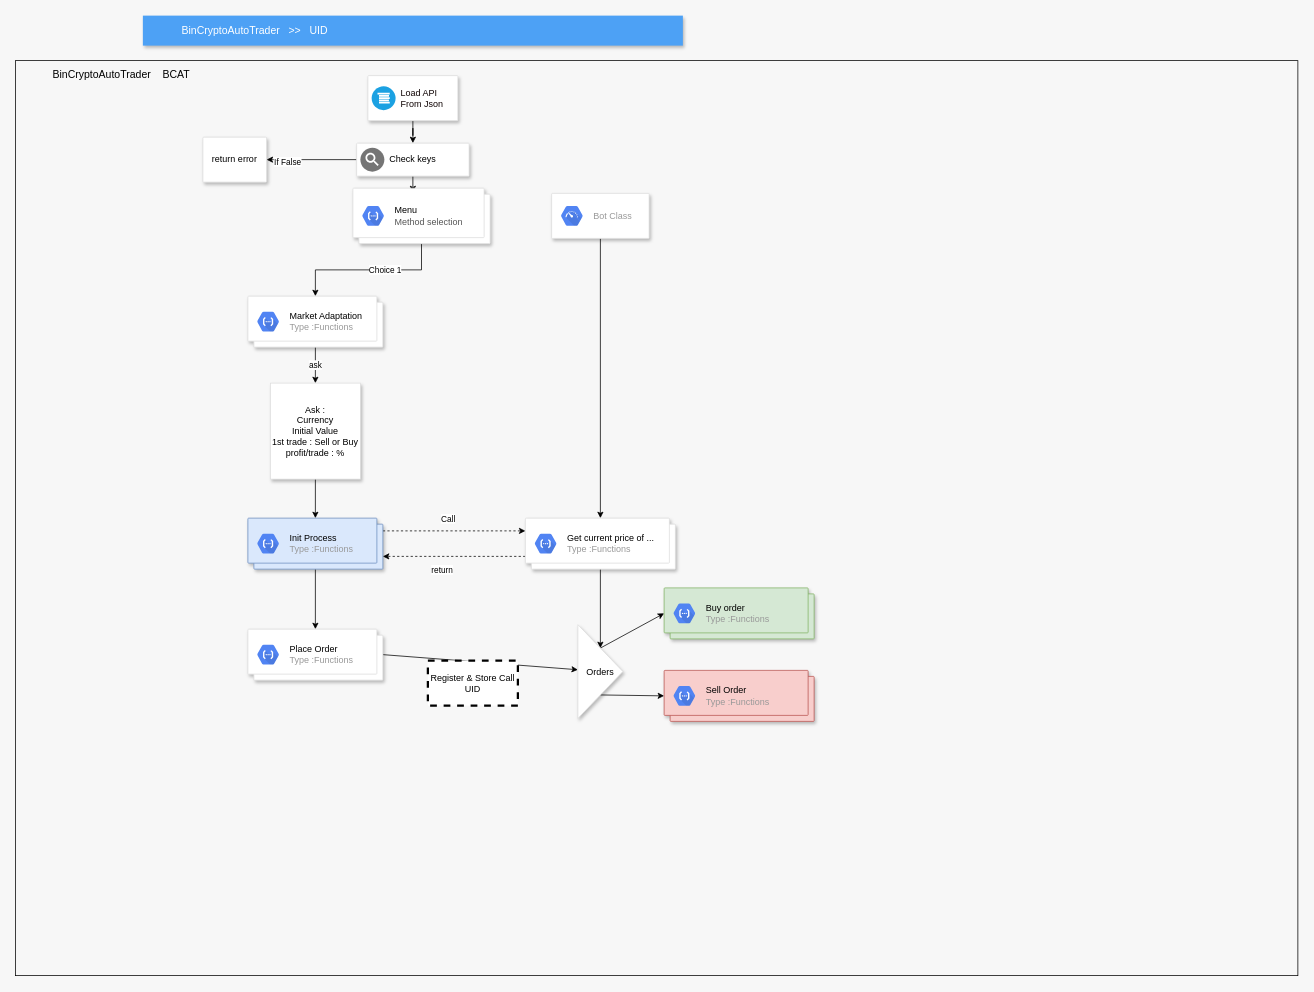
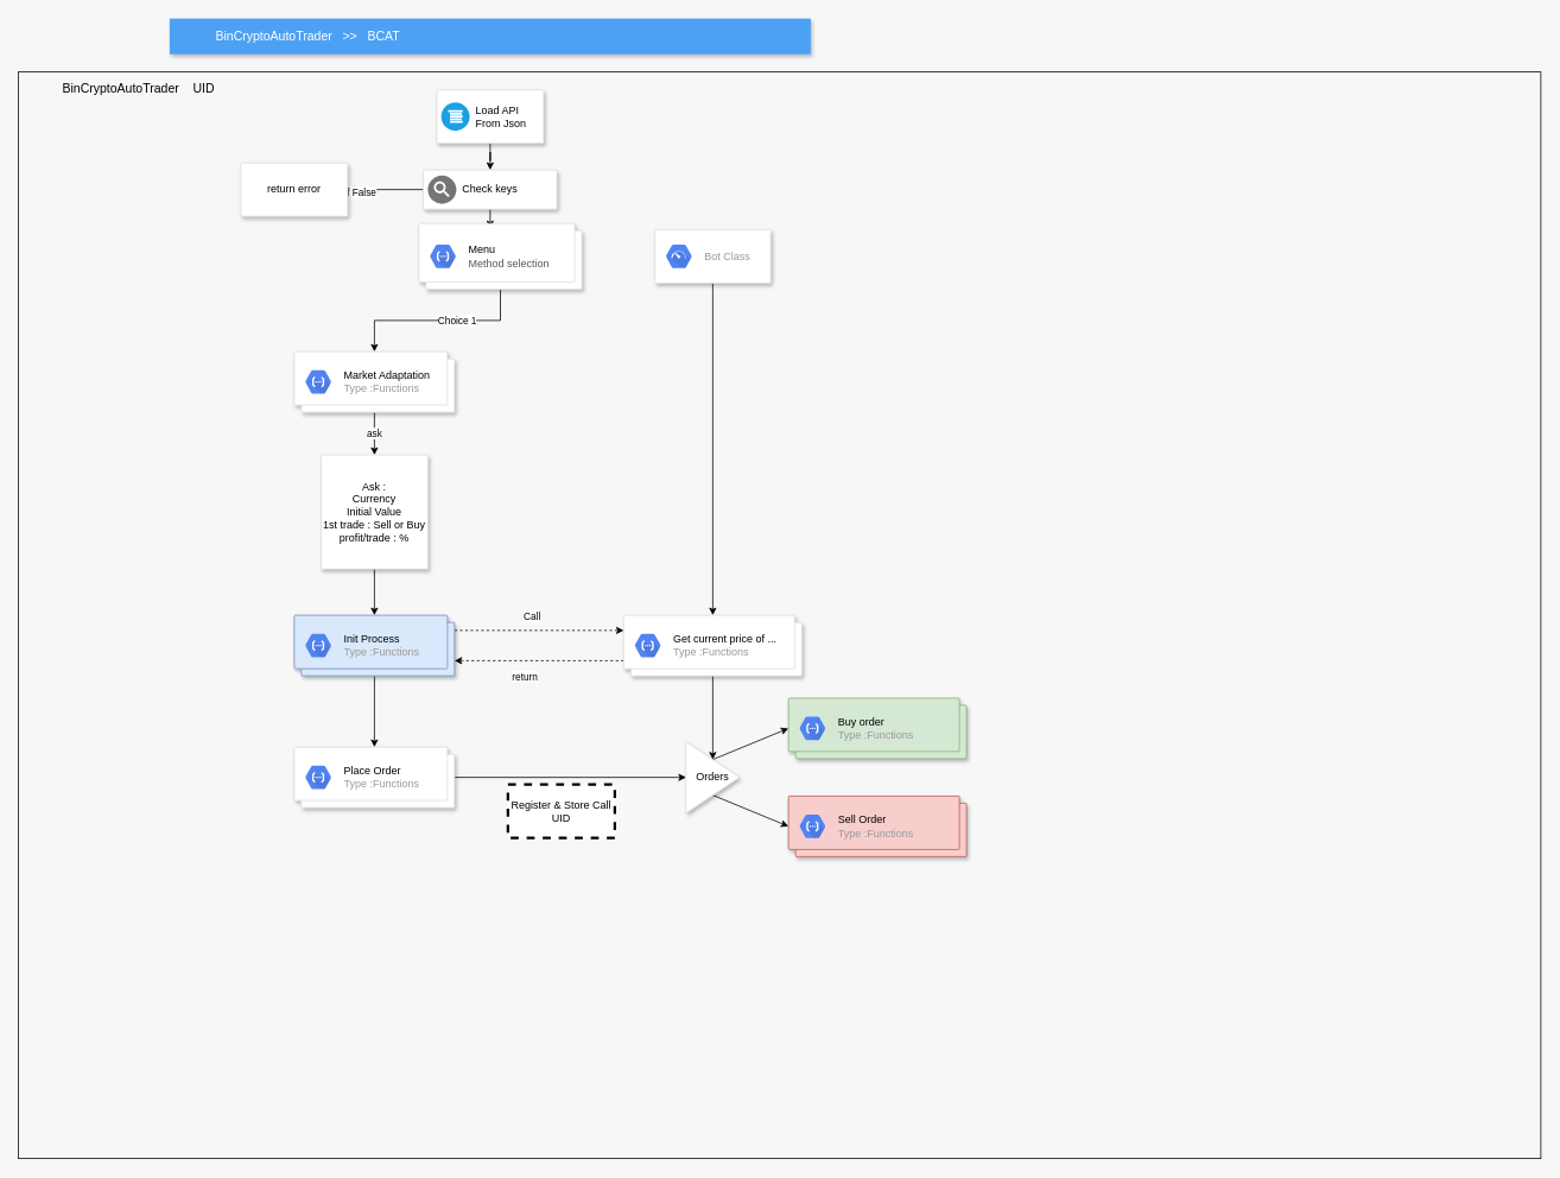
- <mxCell id="3" value="BinCryptoAutoTrader&amp;nbsp; &amp;nbsp;&amp;gt;&amp;gt;&amp;nbsp; &amp;nbsp;UID" style="fillColor=#4DA1F5;strokeColor=none;shadow=1;gradientColor=none;fontSize=14;align=left;spacingLeft=50;fontColor=#ffffff;html=1;" parent="1" vertex="1"><mxGeometry x="190" y="20" width="720" height="40" as="geometry" /></mxCell>
+ <mxCell id="3" value="BinCryptoAutoTrader&amp;nbsp; &amp;nbsp;&amp;gt;&amp;gt;&amp;nbsp; &amp;nbsp;BCAT" style="fillColor=#4DA1F5;strokeColor=none;shadow=1;gradientColor=none;fontSize=14;align=left;spacingLeft=50;fontColor=#ffffff;html=1;" parent="1" vertex="1"><mxGeometry x="190" y="20" width="720" height="40" as="geometry" /></mxCell>
- <mxCell id="2" value="BinCryptoAutoTrader&amp;nbsp; &amp;nbsp; BCAT&lt;br&gt;" style="shadow=0;fontSize=14;align=left;spacing=10;9E9E9E;verticalAlign=top;spacingTop=-4;fontStyle=0;spacingLeft=40;html=1;fillColor=#F7F7F7;" parent="1" vertex="1"><mxGeometry x="20" y="80" width="1710" height="1220" as="geometry" /></mxCell>
+ <mxCell id="2" value="BinCryptoAutoTrader&amp;nbsp; &amp;nbsp; UID&lt;br&gt;" style="shadow=0;fontSize=14;align=left;spacing=10;9E9E9E;verticalAlign=top;spacingTop=-4;fontStyle=0;spacingLeft=40;html=1;fillColor=#F7F7F7;" parent="1" vertex="1"><mxGeometry x="20" y="80" width="1710" height="1220" as="geometry" /></mxCell>
- <mxCell id="12" value="return error" style="whiteSpace=wrap;html=1;rounded=1;shadow=1;strokeColor=#dddddd;strokeWidth=1;arcSize=2;" parent="1" vertex="1"><mxGeometry x="270" y="182" width="85" height="60" as="geometry" /></mxCell>
+ <mxCell id="12" value="return error" style="whiteSpace=wrap;html=1;rounded=1;shadow=1;strokeColor=#dddddd;strokeWidth=1;arcSize=2;" parent="1" vertex="1"><mxGeometry x="270" y="182" width="120" height="60" as="geometry" /></mxCell>
- <mxCell id="40" value="Orders" style="triangle;whiteSpace=wrap;html=1;shadow=1;strokeColor=#dddddd;strokeWidth=1;" vertex="1" parent="1"><mxGeometry x="770" y="832" width="60" height="125" as="geometry" /></mxCell>
+ <mxCell id="40" value="Orders" style="triangle;whiteSpace=wrap;html=1;shadow=1;strokeColor=#dddddd;strokeWidth=1;" vertex="1" parent="1"><mxGeometry x="770" y="832" width="60" height="80" as="geometry" /></mxCell>
